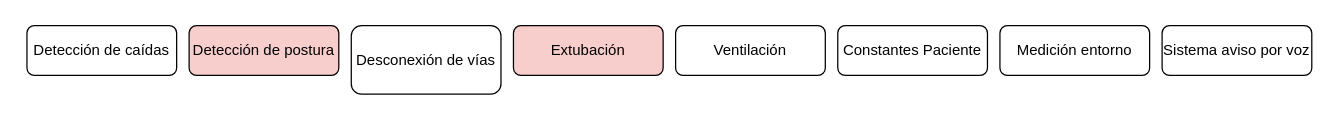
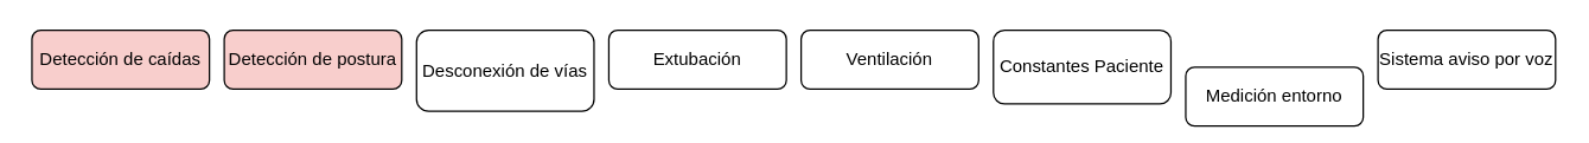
- <mxCell id="2" value="Detección de caídas" style="rounded=1;whiteSpace=wrap;html=1;" vertex="1" parent="1"><mxGeometry x="20" y="20" width="120" height="40" as="geometry" /></mxCell>
+ <mxCell id="2" value="Detección de caídas" style="rounded=1;whiteSpace=wrap;html=1;fillColor=#f8cecc;" vertex="1" parent="1"><mxGeometry x="20" y="20" width="120" height="40" as="geometry" /></mxCell>
- <mxCell id="5" value="Extubación" style="rounded=1;whiteSpace=wrap;html=1;fillColor=#f8cecc;" vertex="1" parent="1"><mxGeometry x="410" y="20" width="120" height="40" as="geometry" /></mxCell>
+ <mxCell id="5" value="Extubación" style="rounded=1;whiteSpace=wrap;html=1;" vertex="1" parent="1"><mxGeometry x="410" y="20" width="120" height="40" as="geometry" /></mxCell>
- <mxCell id="7" value="Constantes Paciente" style="rounded=1;whiteSpace=wrap;html=1;" vertex="1" parent="1"><mxGeometry x="670" y="20" width="120" height="40" as="geometry" /></mxCell>
+ <mxCell id="7" value="Constantes Paciente" style="rounded=1;whiteSpace=wrap;html=1;" vertex="1" parent="1"><mxGeometry x="670" y="20" width="120" height="50" as="geometry" /></mxCell>
- <mxCell id="8" value="Medición entorno" style="rounded=1;whiteSpace=wrap;html=1;" vertex="1" parent="1"><mxGeometry x="800" y="20" width="120" height="40" as="geometry" /></mxCell>
+ <mxCell id="8" value="Medición entorno" style="rounded=1;whiteSpace=wrap;html=1;" vertex="1" parent="1"><mxGeometry x="800" y="45" width="120" height="40" as="geometry" /></mxCell>
